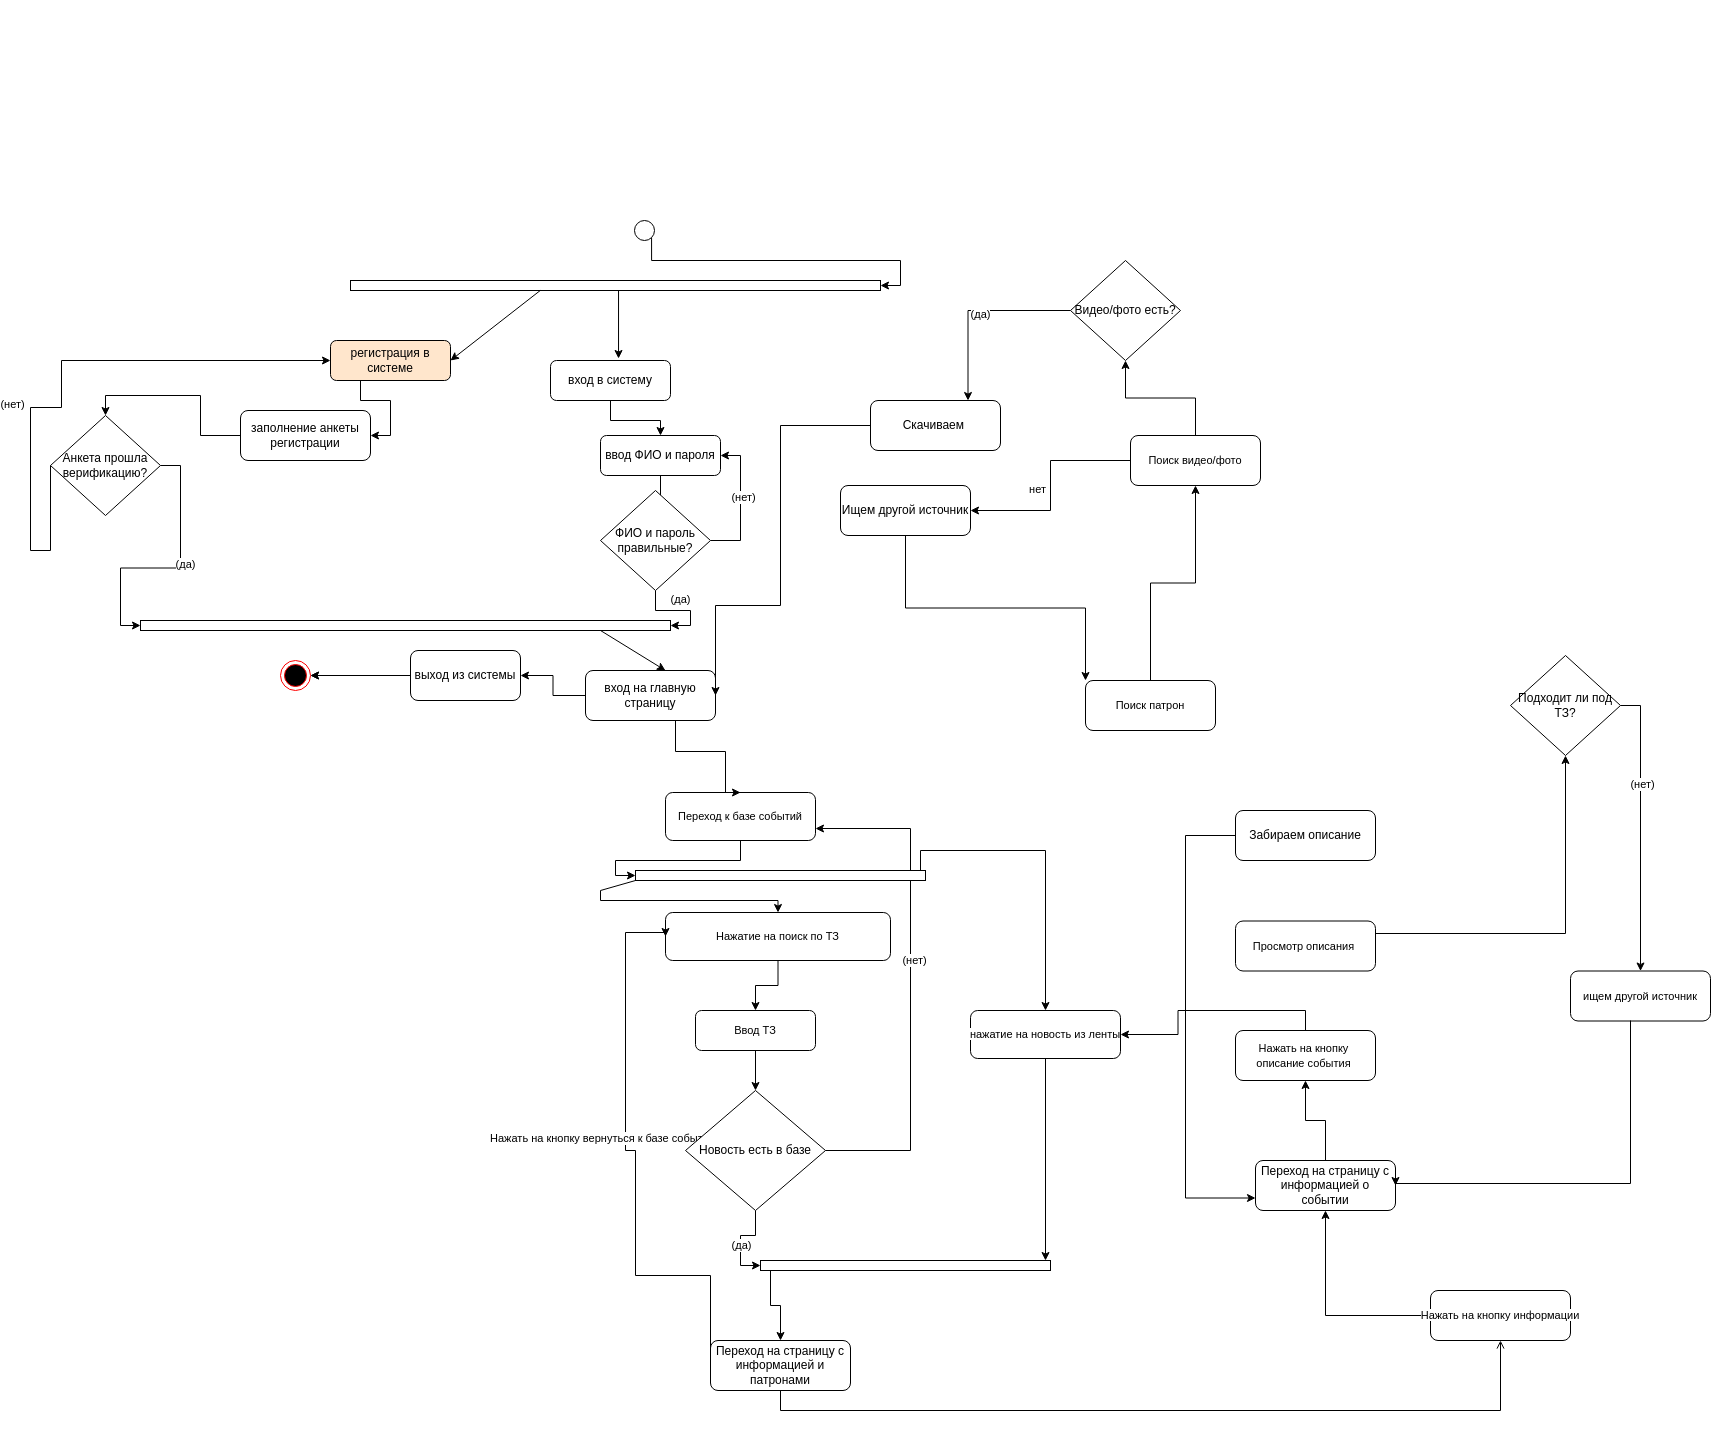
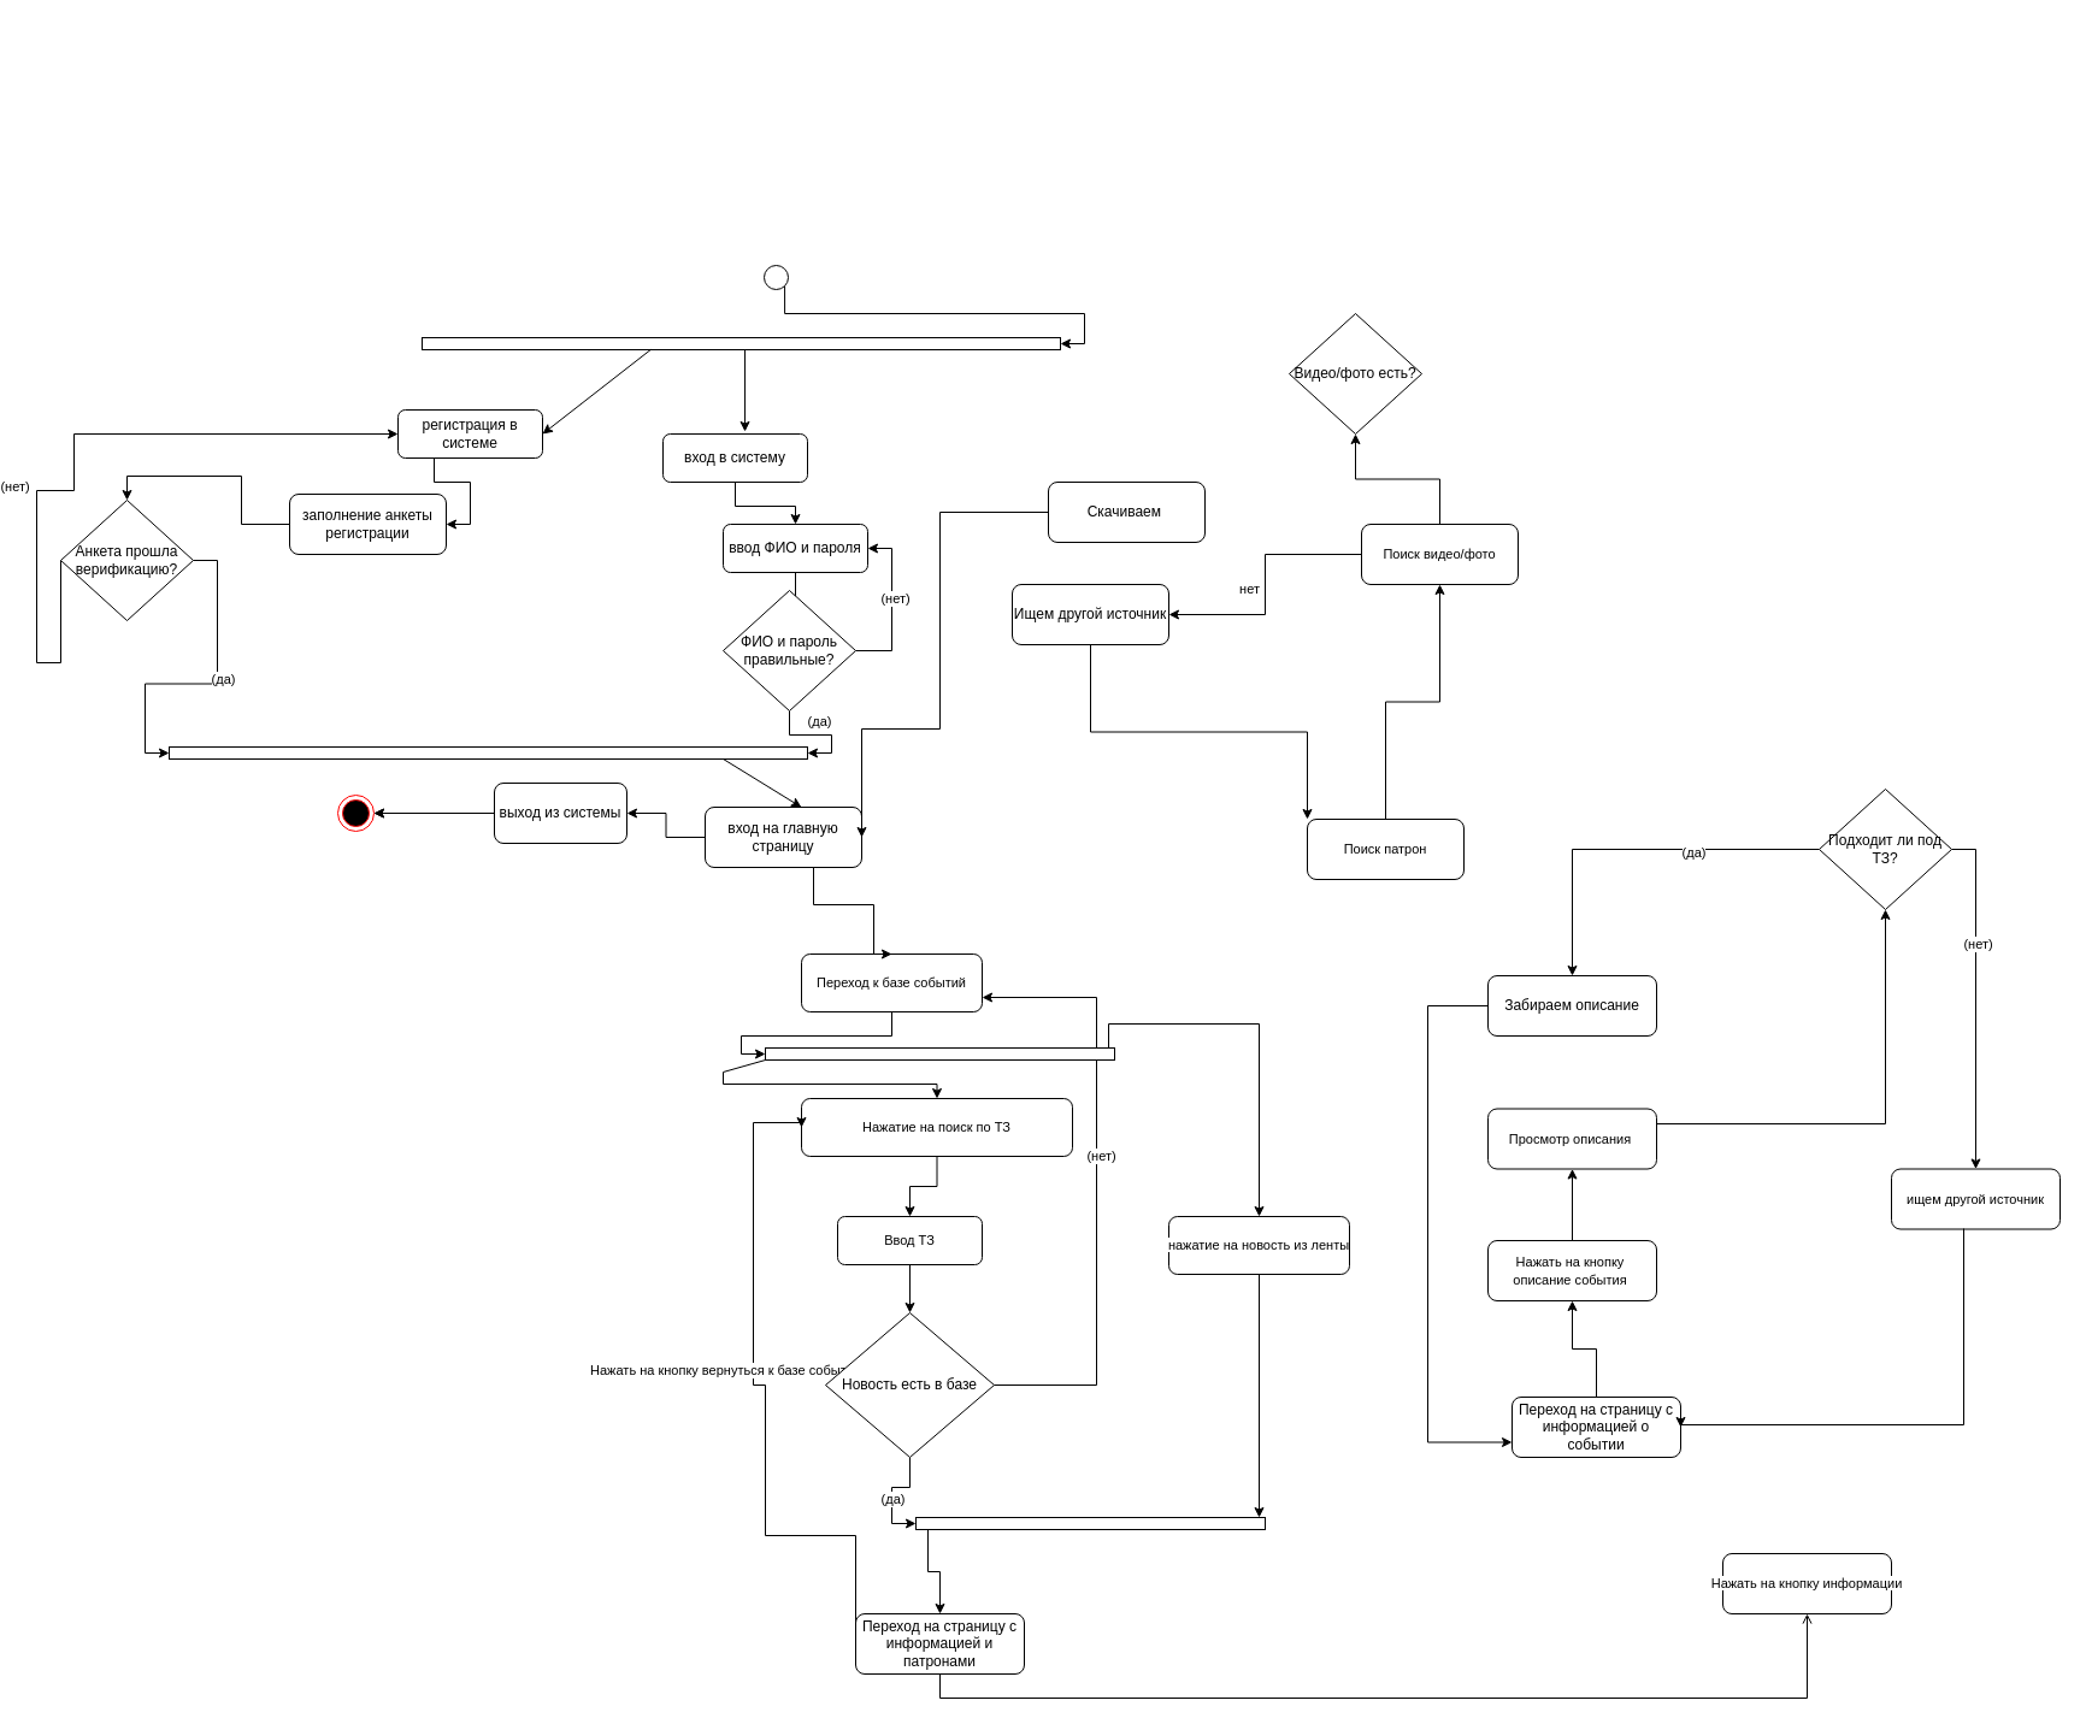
- <mxCell id="69" style="edgeStyle=orthogonalEdgeStyle;rounded=0;orthogonalLoop=1;jettySize=auto;html=1;exitX=0;exitY=0.5;exitDx=0;exitDy=0;entryX=0.75;entryY=0;entryDx=0;entryDy=0;" parent="1" source="71" target="44" edge="1"><mxGeometry relative="1" as="geometry" /></mxCell>
- <mxCell id="70" value="(да)" style="edgeLabel;html=1;align=center;verticalAlign=middle;resizable=0;points=[];" parent="69" vertex="1" connectable="0"><mxGeometry x="-0.052" y="3" relative="1" as="geometry"><mxPoint as="offset" /></mxGeometry></mxCell>
- <mxCell id="16" value="регистрация в системе" style="rounded=1;whiteSpace=wrap;html=1;fillColor=#ffe6cc;" parent="1" vertex="1"><mxGeometry x="320" y="340" width="120" height="40" as="geometry" /></mxCell>
+ <mxCell id="16" value="регистрация в системе" style="rounded=1;whiteSpace=wrap;html=1;" parent="1" vertex="1"><mxGeometry x="320" y="340" width="120" height="40" as="geometry" /></mxCell>
+ <mxCell id="79" style="edgeStyle=orthogonalEdgeStyle;rounded=0;orthogonalLoop=1;jettySize=auto;html=1;exitX=0;exitY=0.5;exitDx=0;exitDy=0;" parent="1" source="83" target="35" edge="1"><mxGeometry relative="1" as="geometry" /></mxCell>
+ <mxCell id="80" value="(да)" style="edgeLabel;html=1;align=center;verticalAlign=middle;resizable=0;points=[];" parent="79" vertex="1" connectable="0"><mxGeometry x="-0.32" y="2" relative="1" as="geometry"><mxPoint as="offset" /></mxGeometry></mxCell>
- <mxCell id="30" style="edgeStyle=orthogonalEdgeStyle;rounded=0;orthogonalLoop=1;jettySize=auto;html=1;exitX=0.5;exitY=0;exitDx=0;exitDy=0;" parent="1" source="31" target="73" edge="1"><mxGeometry relative="1" as="geometry" /></mxCell>
+ <mxCell id="30" style="edgeStyle=orthogonalEdgeStyle;rounded=0;orthogonalLoop=1;jettySize=auto;html=1;exitX=0.5;exitY=0;exitDx=0;exitDy=0;entryX=0.5;entryY=1;entryDx=0;entryDy=0;" parent="1" source="31" target="33" edge="1"><mxGeometry relative="1" as="geometry" /></mxCell>
- <mxCell id="77" style="edgeStyle=orthogonalEdgeStyle;rounded=0;orthogonalLoop=1;jettySize=auto;html=1;exitX=0;exitY=0.5;exitDx=0;exitDy=0;entryX=0.5;entryY=1;entryDx=0;entryDy=0;" parent="1" source="78" target="29" edge="1"><mxGeometry relative="1" as="geometry" /></mxCell>
